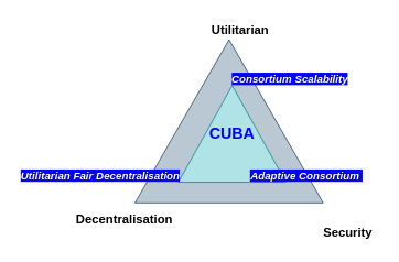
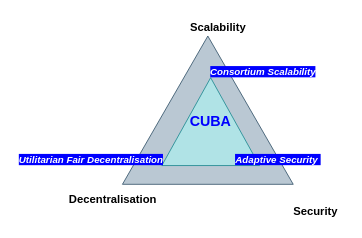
- <mxCell id="4" value="&lt;b style=&quot;font-size: 15px;&quot;&gt;Utilitarian&lt;/b&gt;" style="text;html=1;strokeColor=none;fillColor=none;align=center;verticalAlign=middle;whiteSpace=wrap;rounded=0;fontSize=15;" vertex="1" parent="1"><mxGeometry x="260" y="20" width="60" height="30" as="geometry" /></mxCell>
+ <mxCell id="4" value="&lt;b style=&quot;font-size: 15px;&quot;&gt;Scalability&lt;/b&gt;" style="text;html=1;strokeColor=none;fillColor=none;align=center;verticalAlign=middle;whiteSpace=wrap;rounded=0;fontSize=15;" vertex="1" parent="1"><mxGeometry x="260" y="20" width="60" height="30" as="geometry" /></mxCell>
- <mxCell id="9" value="&lt;b style=&quot;font-size: 13px;&quot;&gt;&lt;i style=&quot;font-size: 13px;&quot;&gt;Adaptive Consortium&amp;nbsp;&lt;/i&gt;&lt;/b&gt;" style="text;html=1;strokeColor=none;fillColor=none;align=center;verticalAlign=middle;whiteSpace=wrap;rounded=0;labelBackgroundColor=#0000FF;fontColor=#FFFFFF;fontSize=13;" vertex="1" parent="1"><mxGeometry x="280" y="196.5" width="180" height="30" as="geometry" /></mxCell>
+ <mxCell id="9" value="&lt;b style=&quot;font-size: 13px;&quot;&gt;&lt;i style=&quot;font-size: 13px;&quot;&gt;Adaptive Security&amp;nbsp;&lt;/i&gt;&lt;/b&gt;" style="text;html=1;strokeColor=none;fillColor=none;align=center;verticalAlign=middle;whiteSpace=wrap;rounded=0;labelBackgroundColor=#0000FF;fontColor=#FFFFFF;fontSize=13;" vertex="1" parent="1"><mxGeometry x="280" y="196.5" width="180" height="30" as="geometry" /></mxCell>
